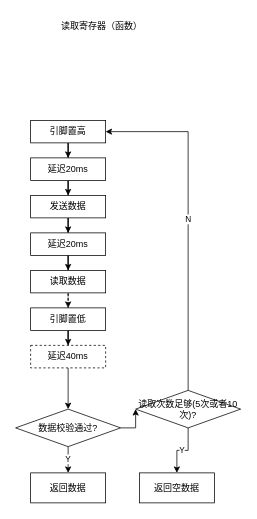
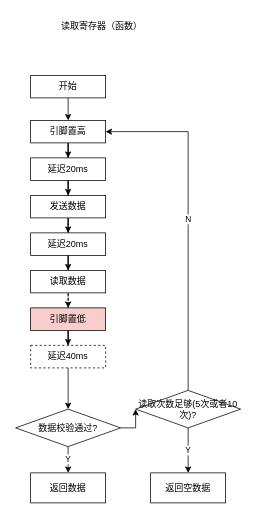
+ <mxCell id="26" value="开始" style="rounded=0;whiteSpace=wrap;html=1;" vertex="1" parent="1"><mxGeometry x="40" y="100" width="100" height="30" as="geometry" /></mxCell>
+ <mxCell id="25" style="edgeStyle=orthogonalEdgeStyle;rounded=0;orthogonalLoop=1;jettySize=auto;html=1;exitX=0.5;exitY=1;exitDx=0;exitDy=0;entryX=0.5;entryY=0;entryDx=0;entryDy=0;" edge="1" parent="1" source="26" target="3"><mxGeometry relative="1" as="geometry" /></mxCell>
- <mxCell id="13" value="引脚置低" style="rounded=0;whiteSpace=wrap;html=1;" vertex="1" parent="1"><mxGeometry x="40" y="410" width="100" height="30" as="geometry" /></mxCell>
+ <mxCell id="13" value="引脚置低" style="rounded=0;whiteSpace=wrap;html=1;fillColor=#f8cecc;" vertex="1" parent="1"><mxGeometry x="40" y="410" width="100" height="30" as="geometry" /></mxCell>
- <mxCell id="23" value="返回空数据" style="whiteSpace=wrap;html=1;rounded=0;" vertex="1" parent="1"><mxGeometry x="185" y="630" width="100" height="40" as="geometry" /></mxCell>
+ <mxCell id="23" value="返回空数据" style="whiteSpace=wrap;html=1;rounded=0;" vertex="1" parent="1"><mxGeometry x="200" y="630" width="100" height="40" as="geometry" /></mxCell>
